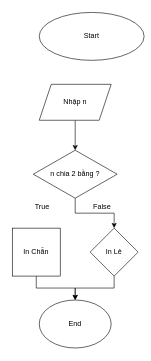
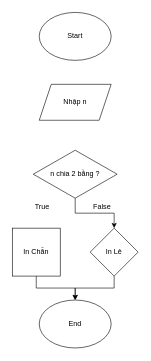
- <mxCell id="2" value="Start" style="ellipse;whiteSpace=wrap;html=1;" vertex="1" parent="1"><mxGeometry x="65" y="20" width="175" height="80" as="geometry" /></mxCell>
+ <mxCell id="2" value="Start" style="ellipse;whiteSpace=wrap;html=1;" vertex="1" parent="1"><mxGeometry x="65" y="20" width="120" height="80" as="geometry" /></mxCell>
- <mxCell id="3" style="edgeStyle=orthogonalEdgeStyle;rounded=0;orthogonalLoop=1;jettySize=auto;html=1;exitX=0.5;exitY=1;exitDx=0;exitDy=0;" edge="1" parent="1" source="4" target="6"><mxGeometry relative="1" as="geometry" /></mxCell>
